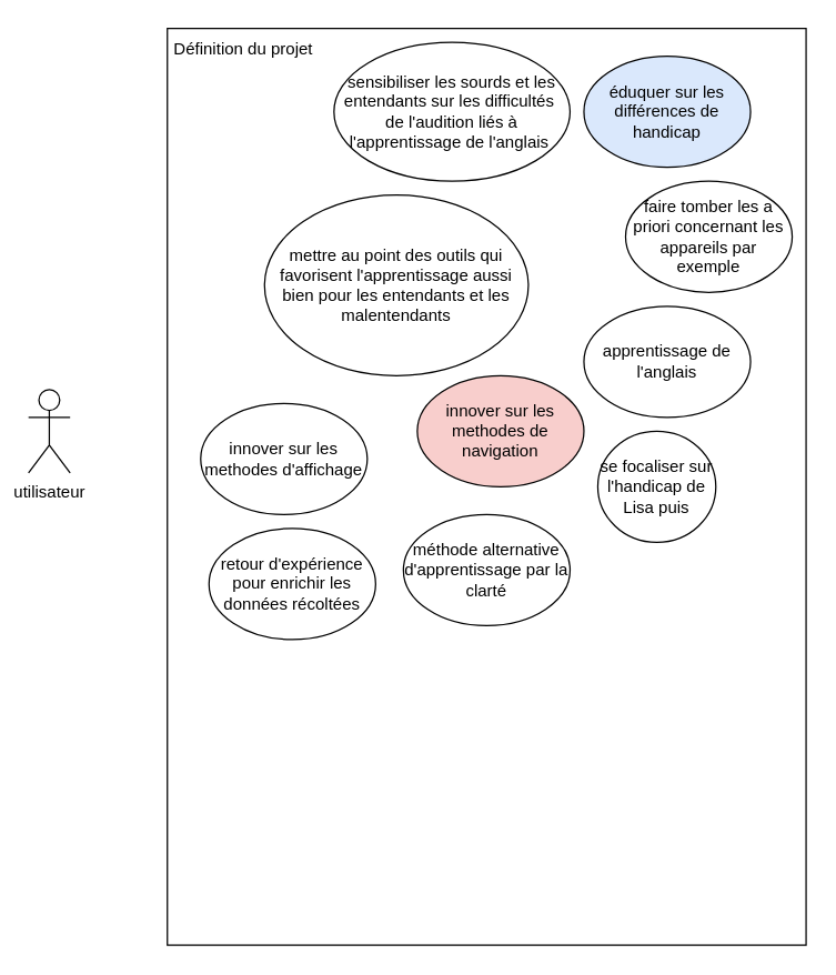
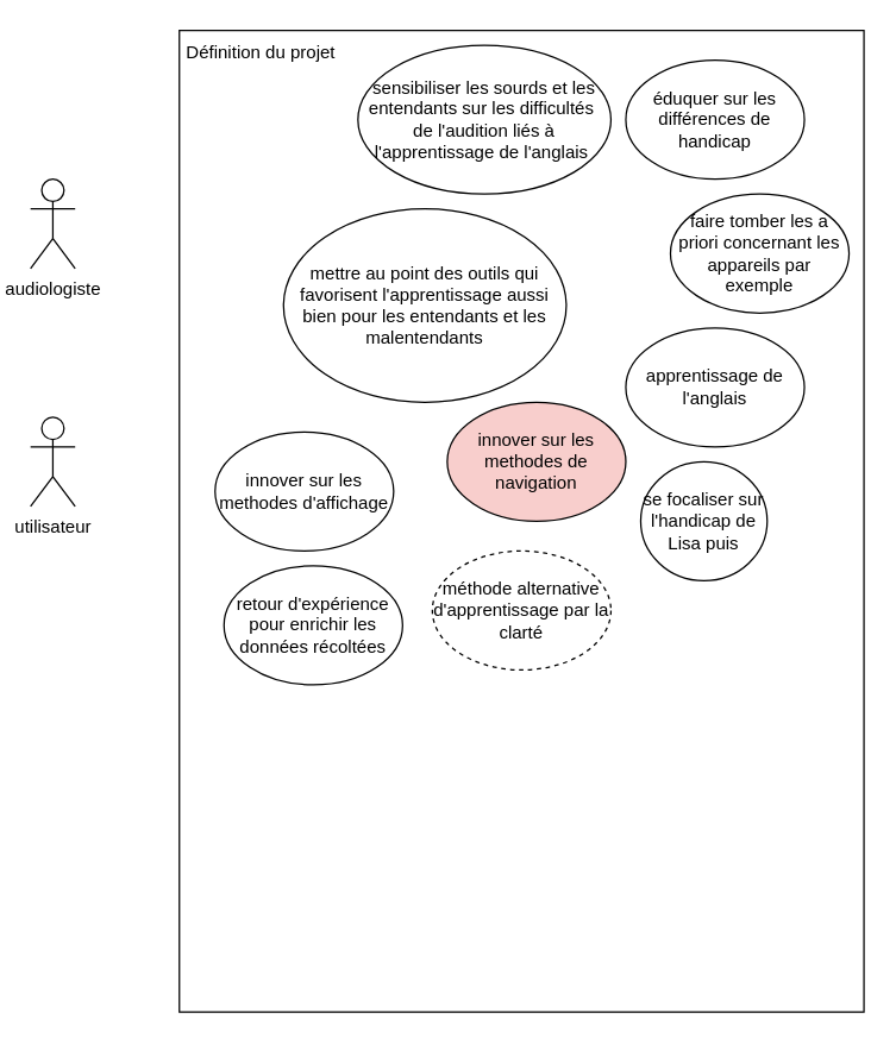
- <mxCell id="8" value="éduquer sur les différences de handicap" style="ellipse;whiteSpace=wrap;html=1;fillColor=#dae8fc;" vertex="1" parent="1"><mxGeometry x="420" y="40" width="120" height="80" as="geometry" /></mxCell>
+ <mxCell id="8" value="éduquer sur les différences de handicap" style="ellipse;whiteSpace=wrap;html=1;" vertex="1" parent="1"><mxGeometry x="420" y="40" width="120" height="80" as="geometry" /></mxCell>
+ <mxCell id="3" value="audiologiste" style="shape=umlActor;verticalLabelPosition=bottom;verticalAlign=top;html=1;outlineConnect=0;" parent="1" vertex="1"><mxGeometry x="20" y="120" width="30" height="60" as="geometry" /></mxCell>
- <mxCell id="14" value="méthode alternative d'apprentissage par la clarté" style="ellipse;whiteSpace=wrap;html=1;" vertex="1" parent="1"><mxGeometry x="290" y="370" width="120" height="80" as="geometry" /></mxCell>
+ <mxCell id="14" value="méthode alternative d'apprentissage par la clarté" style="ellipse;whiteSpace=wrap;html=1;dashed=1;" vertex="1" parent="1"><mxGeometry x="290" y="370" width="120" height="80" as="geometry" /></mxCell>
